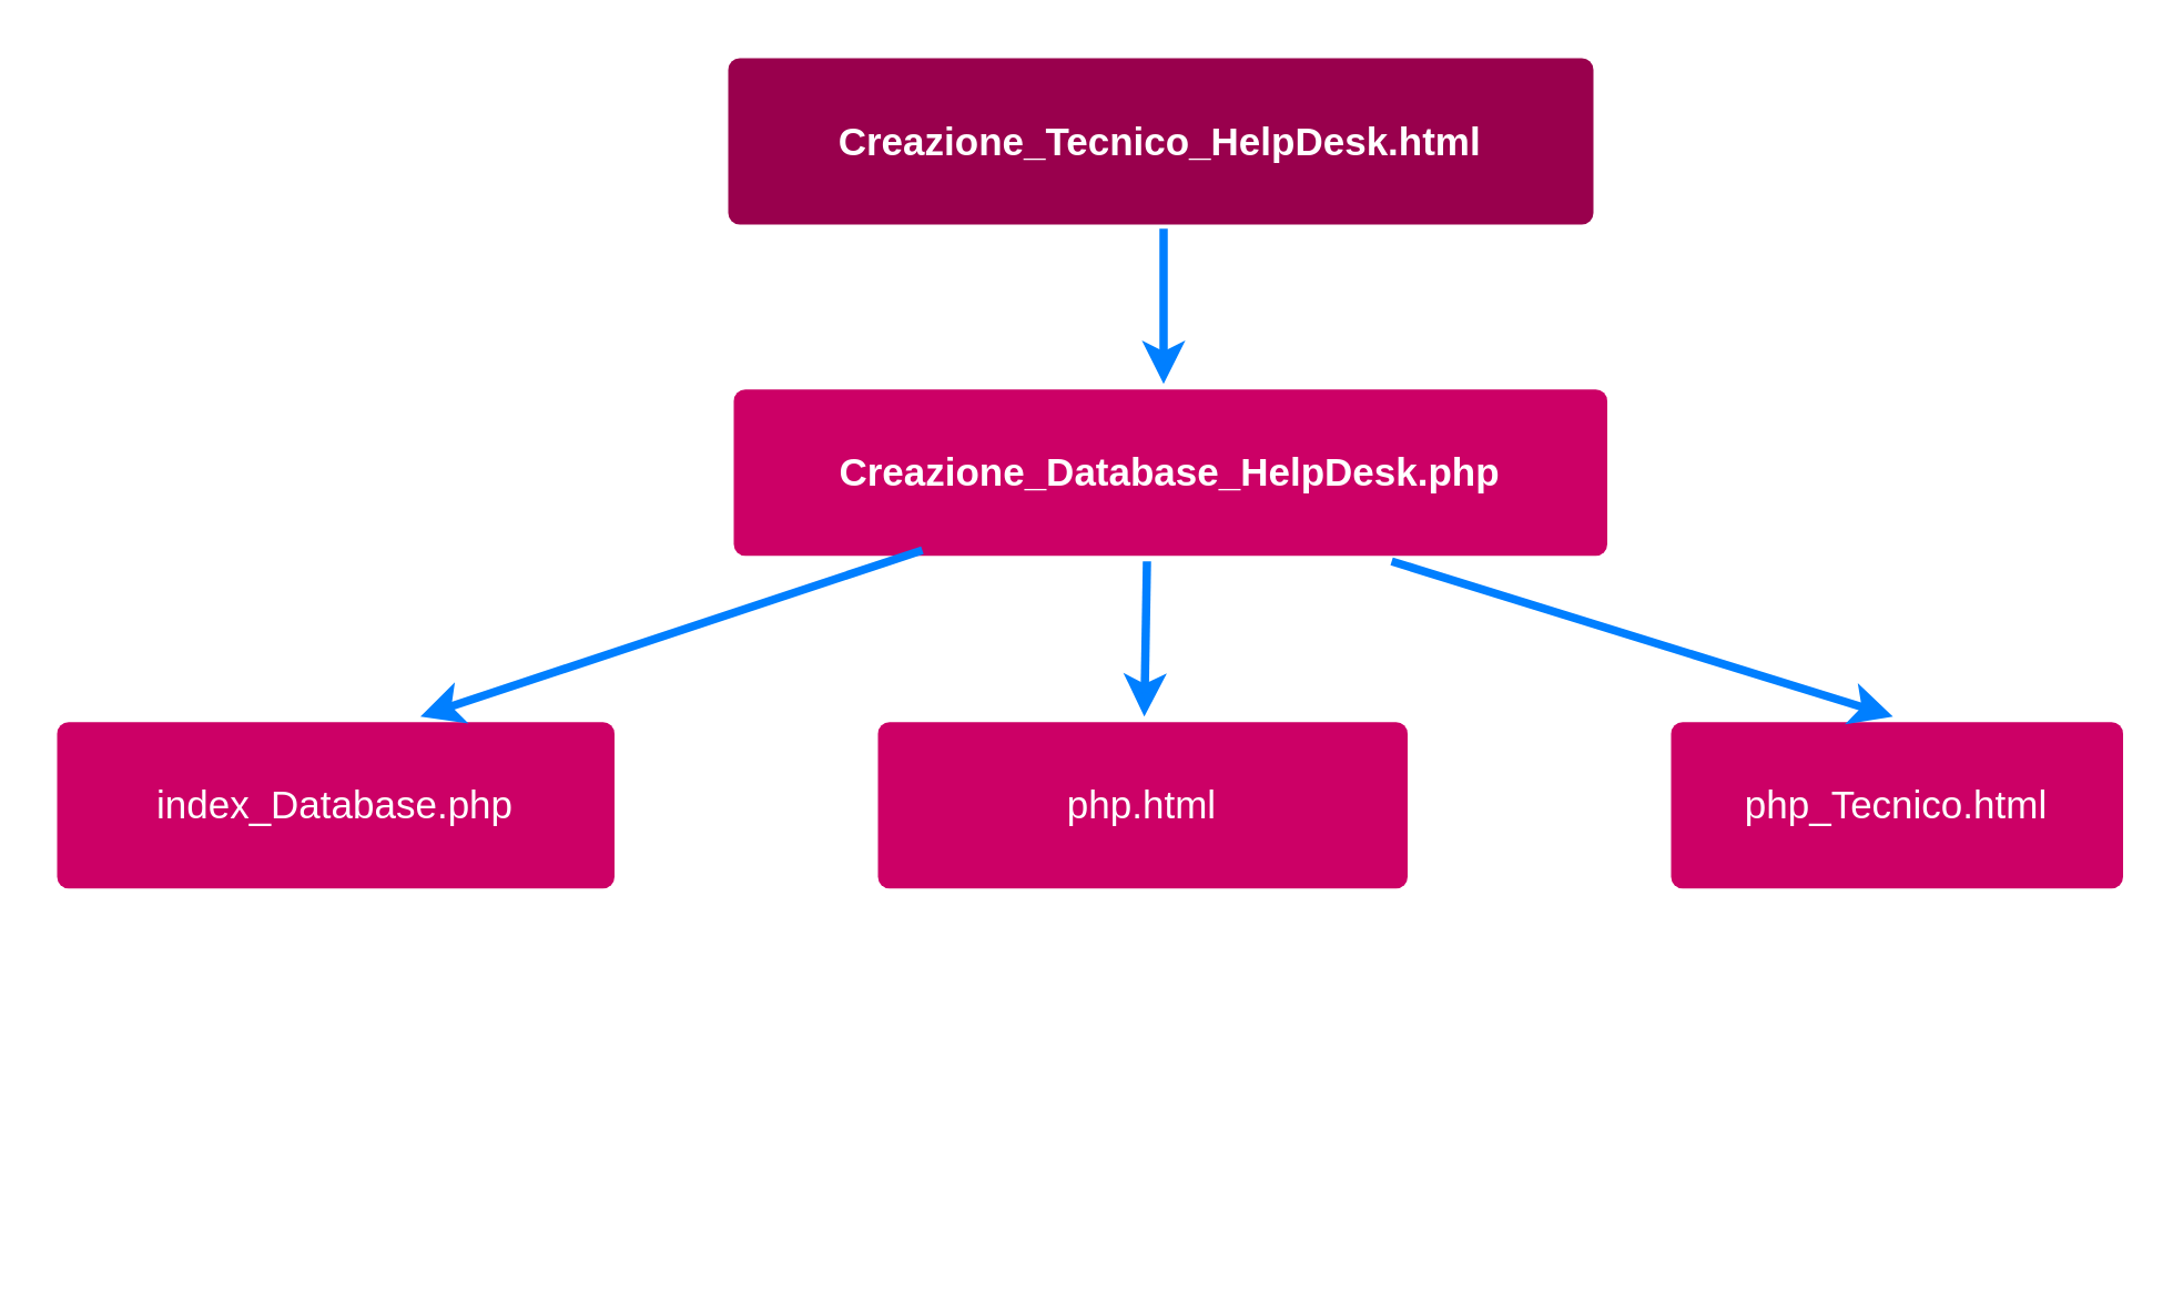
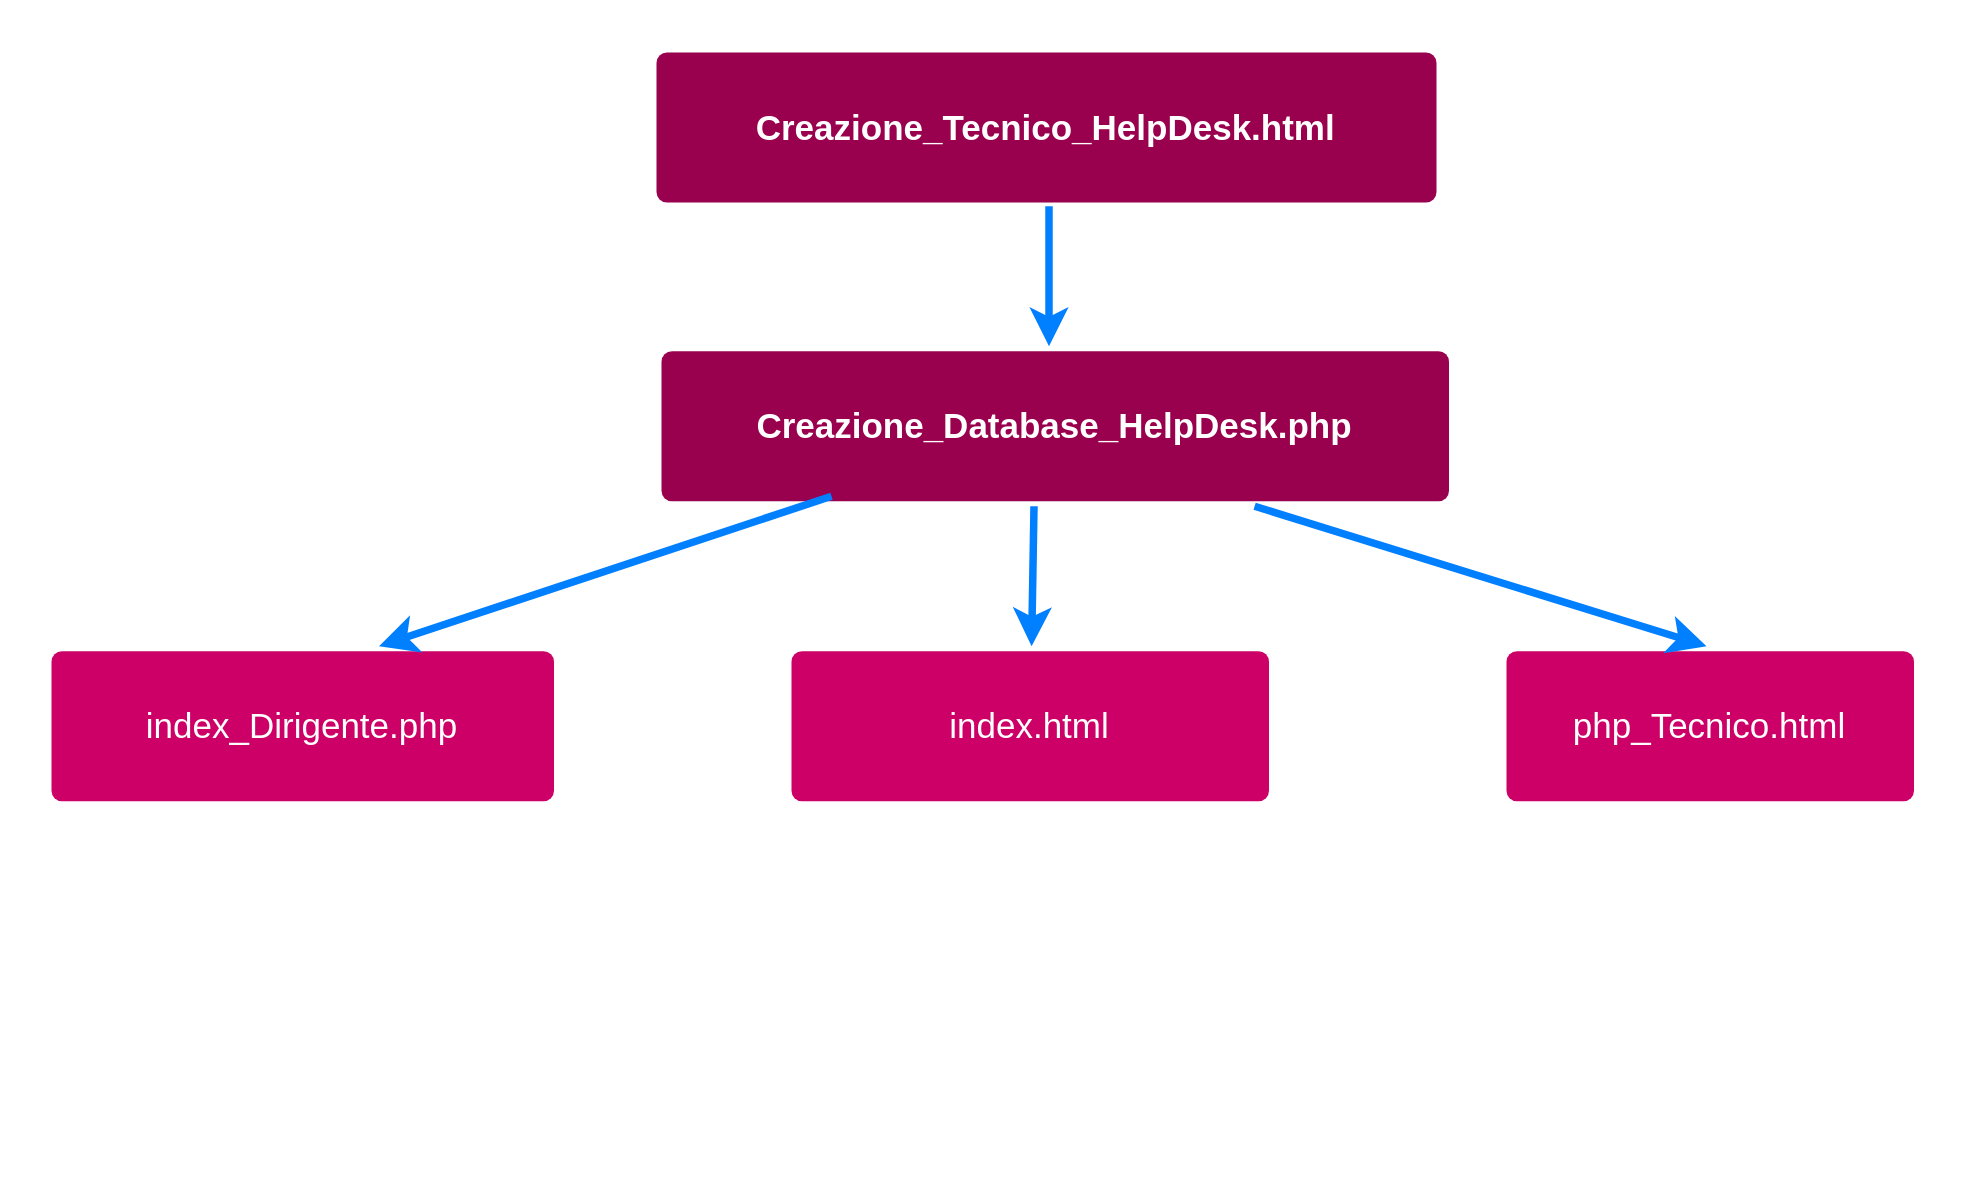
- <mxCell id="6" value="&lt;span style=&quot;font-weight: 700&quot;&gt;Creazione_Database_HelpDesk.php&lt;/span&gt;" style="rounded=1;whiteSpace=wrap;html=1;shadow=0;labelBackgroundColor=none;strokeColor=none;strokeWidth=3;fillColor=#cc0066;fontFamily=Helvetica;fontSize=14;fontColor=#FFFFFF;align=center;spacing=5;arcSize=7;perimeterSpacing=2;" parent="1" vertex="1"><mxGeometry x="264" y="140" width="315" height="60" as="geometry" /></mxCell>
+ <mxCell id="6" value="&lt;span style=&quot;font-weight: 700&quot;&gt;Creazione_Database_HelpDesk.php&lt;/span&gt;" style="rounded=1;whiteSpace=wrap;html=1;shadow=0;labelBackgroundColor=none;strokeColor=none;strokeWidth=3;fillColor=#99004D;fontFamily=Helvetica;fontSize=14;fontColor=#FFFFFF;align=center;spacing=5;arcSize=7;perimeterSpacing=2;" parent="1" vertex="1"><mxGeometry x="264" y="140" width="315" height="60" as="geometry" /></mxCell>
- <mxCell id="11" value="index_Database.php" style="rounded=1;whiteSpace=wrap;html=1;shadow=0;labelBackgroundColor=none;strokeColor=none;strokeWidth=3;fillColor=#CC0066;fontFamily=Helvetica;fontSize=14;fontColor=#FFFFFF;align=center;spacing=5;arcSize=7;perimeterSpacing=2;" parent="1" vertex="1"><mxGeometry x="20" y="260" width="201" height="60" as="geometry" /></mxCell>
+ <mxCell id="11" value="index_Dirigente.php" style="rounded=1;whiteSpace=wrap;html=1;shadow=0;labelBackgroundColor=none;strokeColor=none;strokeWidth=3;fillColor=#CC0066;fontFamily=Helvetica;fontSize=14;fontColor=#FFFFFF;align=center;spacing=5;arcSize=7;perimeterSpacing=2;" parent="1" vertex="1"><mxGeometry x="20" y="260" width="201" height="60" as="geometry" /></mxCell>
- <mxCell id="8" value="php.html" style="rounded=1;whiteSpace=wrap;html=1;shadow=0;labelBackgroundColor=none;strokeColor=none;strokeWidth=3;fillColor=#CC0066;fontFamily=Helvetica;fontSize=14;fontColor=#FFFFFF;align=center;spacing=5;arcSize=7;perimeterSpacing=2;gradientColor=none;" parent="1" vertex="1"><mxGeometry x="316" y="260" width="191" height="60" as="geometry" /></mxCell>
+ <mxCell id="8" value="index.html" style="rounded=1;whiteSpace=wrap;html=1;shadow=0;labelBackgroundColor=none;strokeColor=none;strokeWidth=3;fillColor=#CC0066;fontFamily=Helvetica;fontSize=14;fontColor=#FFFFFF;align=center;spacing=5;arcSize=7;perimeterSpacing=2;gradientColor=none;" parent="1" vertex="1"><mxGeometry x="316" y="260" width="191" height="60" as="geometry" /></mxCell>
